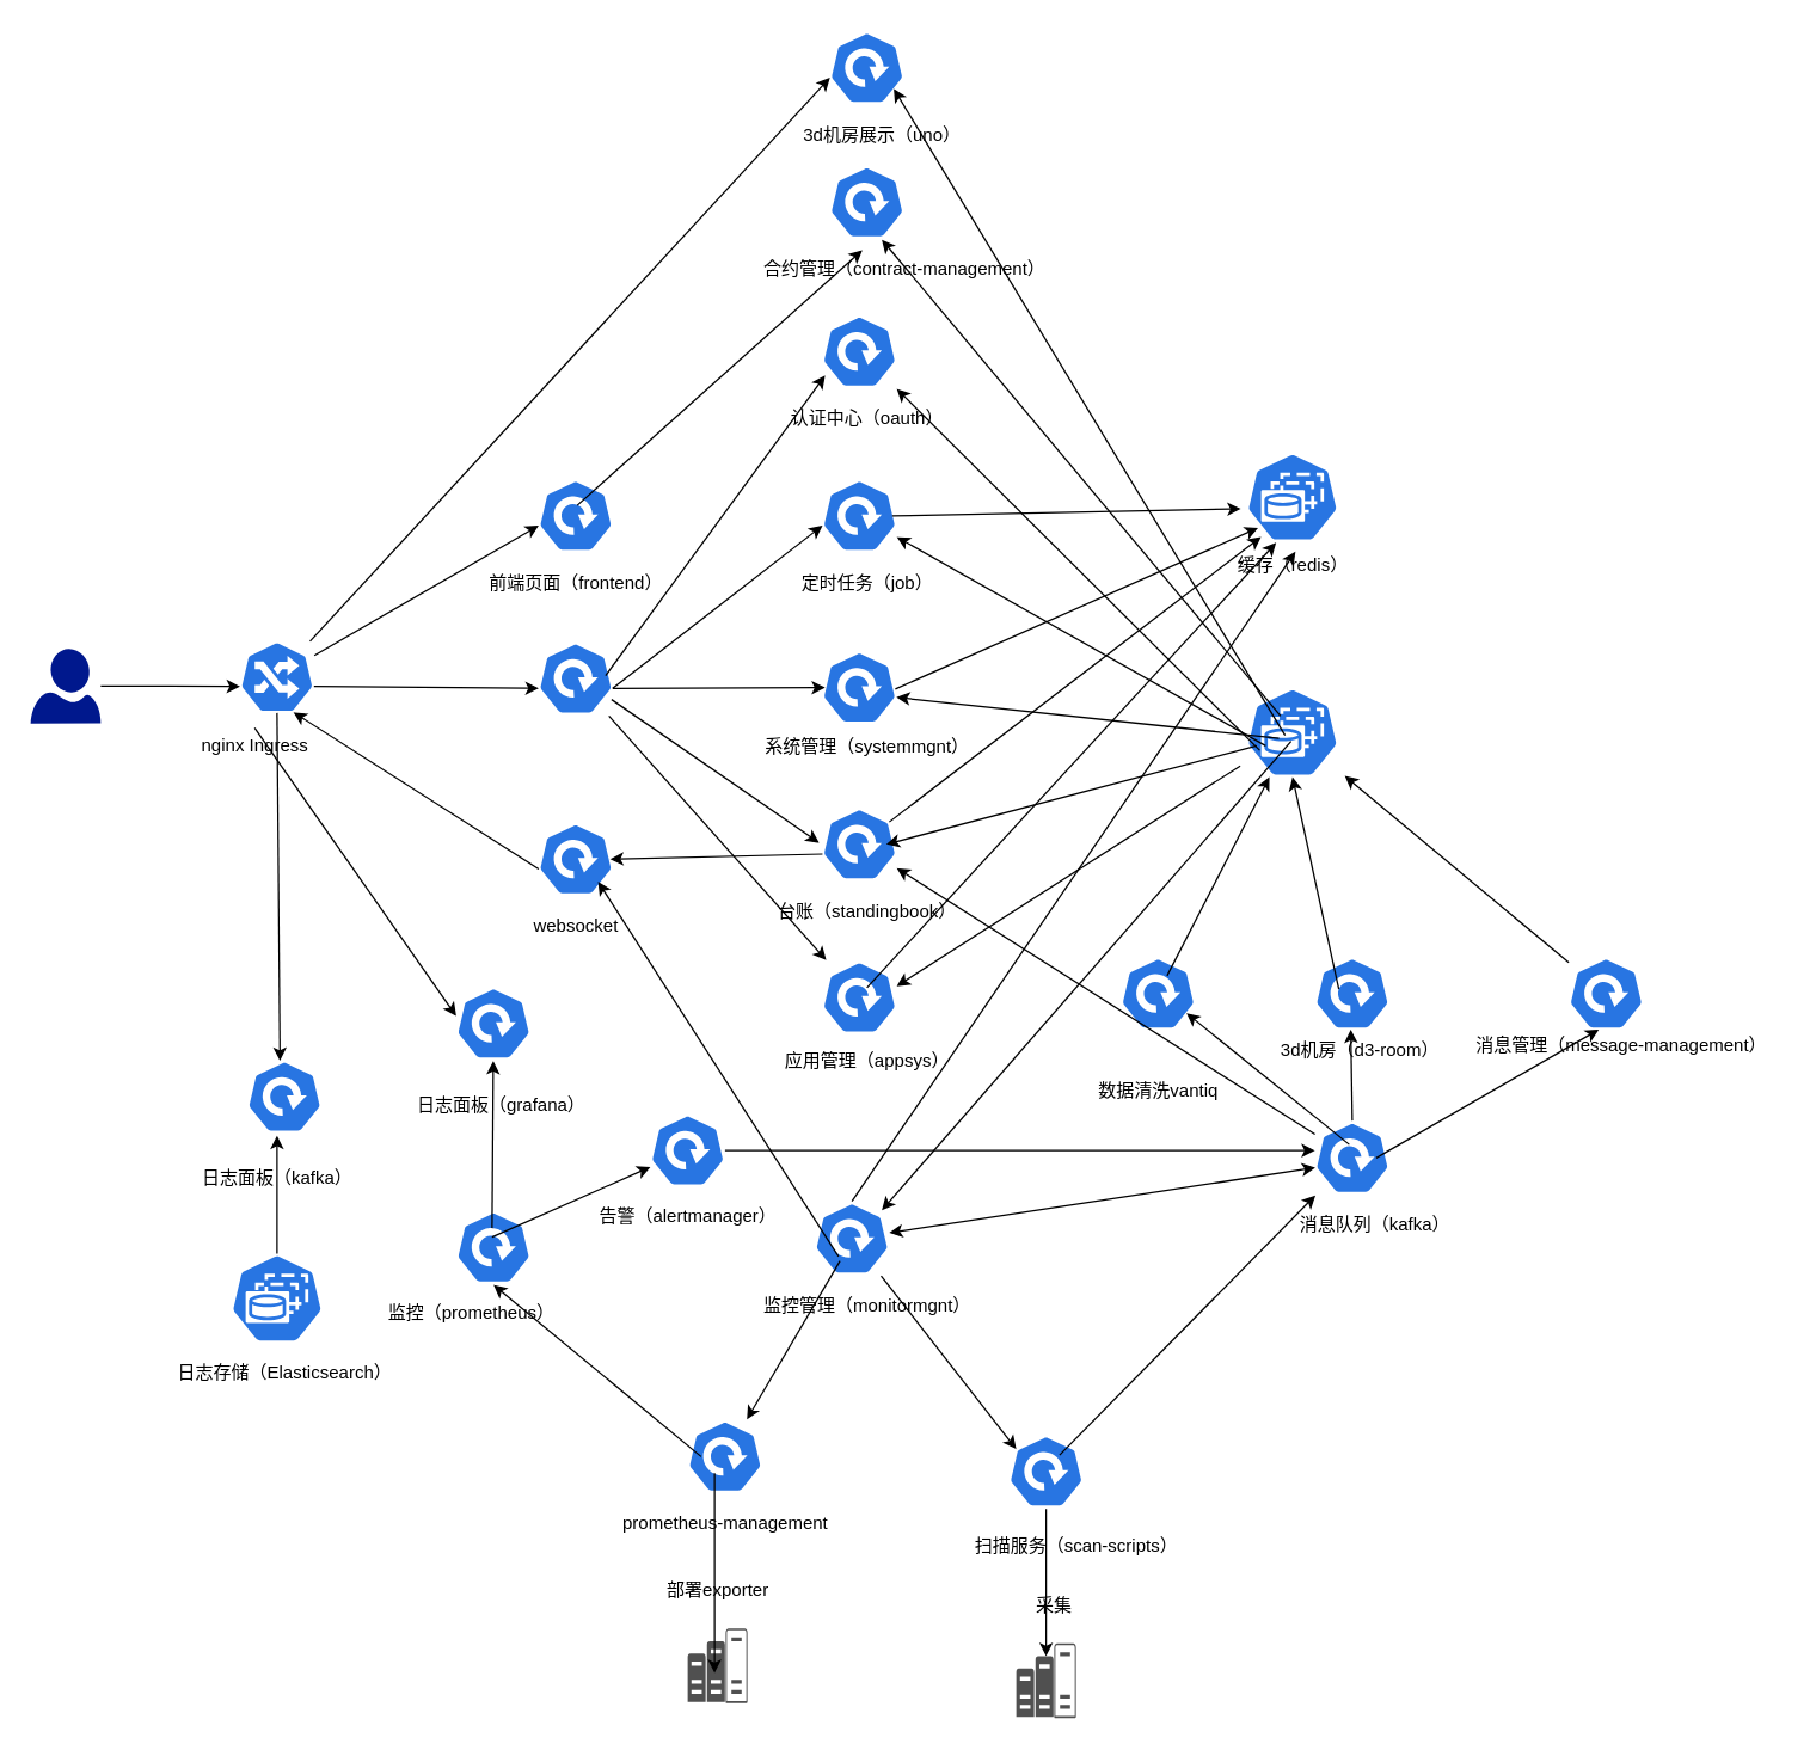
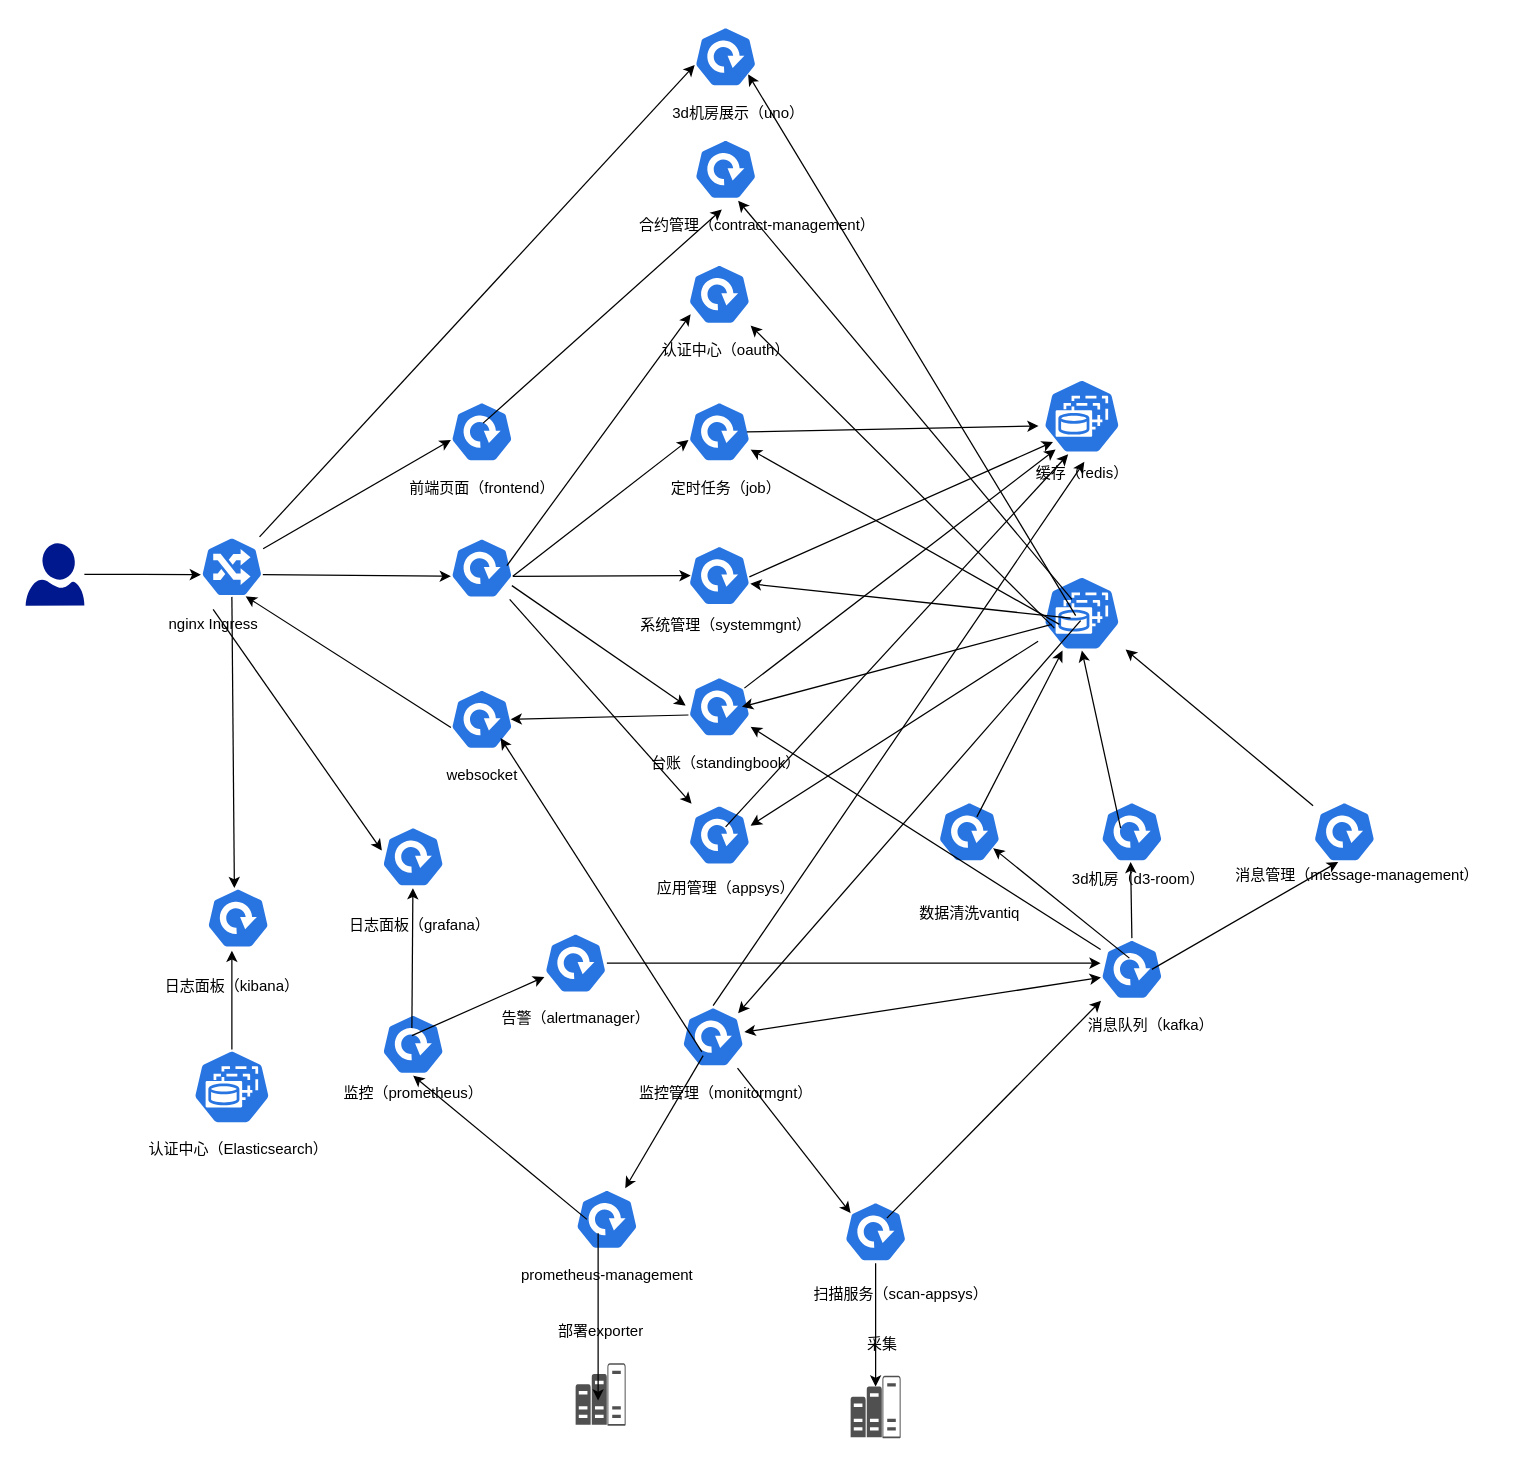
- <mxCell id="40" value="日志面板（kafka）" style="text;html=1;align=center;verticalAlign=middle;resizable=0;points=[];autosize=1;strokeColor=none;" parent="1" vertex="1"><mxGeometry x="125" y="779" width="120" height="20" as="geometry" /></mxCell>
+ <mxCell id="40" value="日志面板（kibana）" style="text;html=1;align=center;verticalAlign=middle;resizable=0;points=[];autosize=1;strokeColor=none;" parent="1" vertex="1"><mxGeometry x="125" y="779" width="120" height="20" as="geometry" /></mxCell>
- <mxCell id="33" value="监控（prometheus）" style="text;html=1;align=center;verticalAlign=middle;resizable=0;points=[];autosize=1;strokeColor=none;" parent="1" vertex="1"><mxGeometry x="250" y="869" width="130" height="20" as="geometry" /></mxCell>
+ <mxCell id="33" value="监控（prometheus）" style="text;html=1;align=center;verticalAlign=middle;resizable=0;points=[];autosize=1;strokeColor=none;" parent="1" vertex="1"><mxGeometry x="265" y="864" width="130" height="20" as="geometry" /></mxCell>
- <mxCell id="28" value="日志存储（Elasticsearch）" style="text;html=1;align=center;verticalAlign=middle;resizable=0;points=[];autosize=1;strokeColor=none;" parent="1" vertex="1"><mxGeometry x="110" y="909" width="160" height="20" as="geometry" /></mxCell>
+ <mxCell id="28" value="认证中心（Elasticsearch）" style="text;html=1;align=center;verticalAlign=middle;resizable=0;points=[];autosize=1;strokeColor=none;" parent="1" vertex="1"><mxGeometry x="110" y="909" width="160" height="20" as="geometry" /></mxCell>
- <mxCell id="22" value="扫描服务（scan-scripts）" style="text;html=1;align=center;verticalAlign=middle;resizable=0;points=[];autosize=1;strokeColor=none;" parent="1" vertex="1"><mxGeometry x="645" y="1025" width="150" height="20" as="geometry" /></mxCell>
+ <mxCell id="22" value="扫描服务（scan-appsys）" style="text;html=1;align=center;verticalAlign=middle;resizable=0;points=[];autosize=1;strokeColor=none;" parent="1" vertex="1"><mxGeometry x="645" y="1025" width="150" height="20" as="geometry" /></mxCell>
